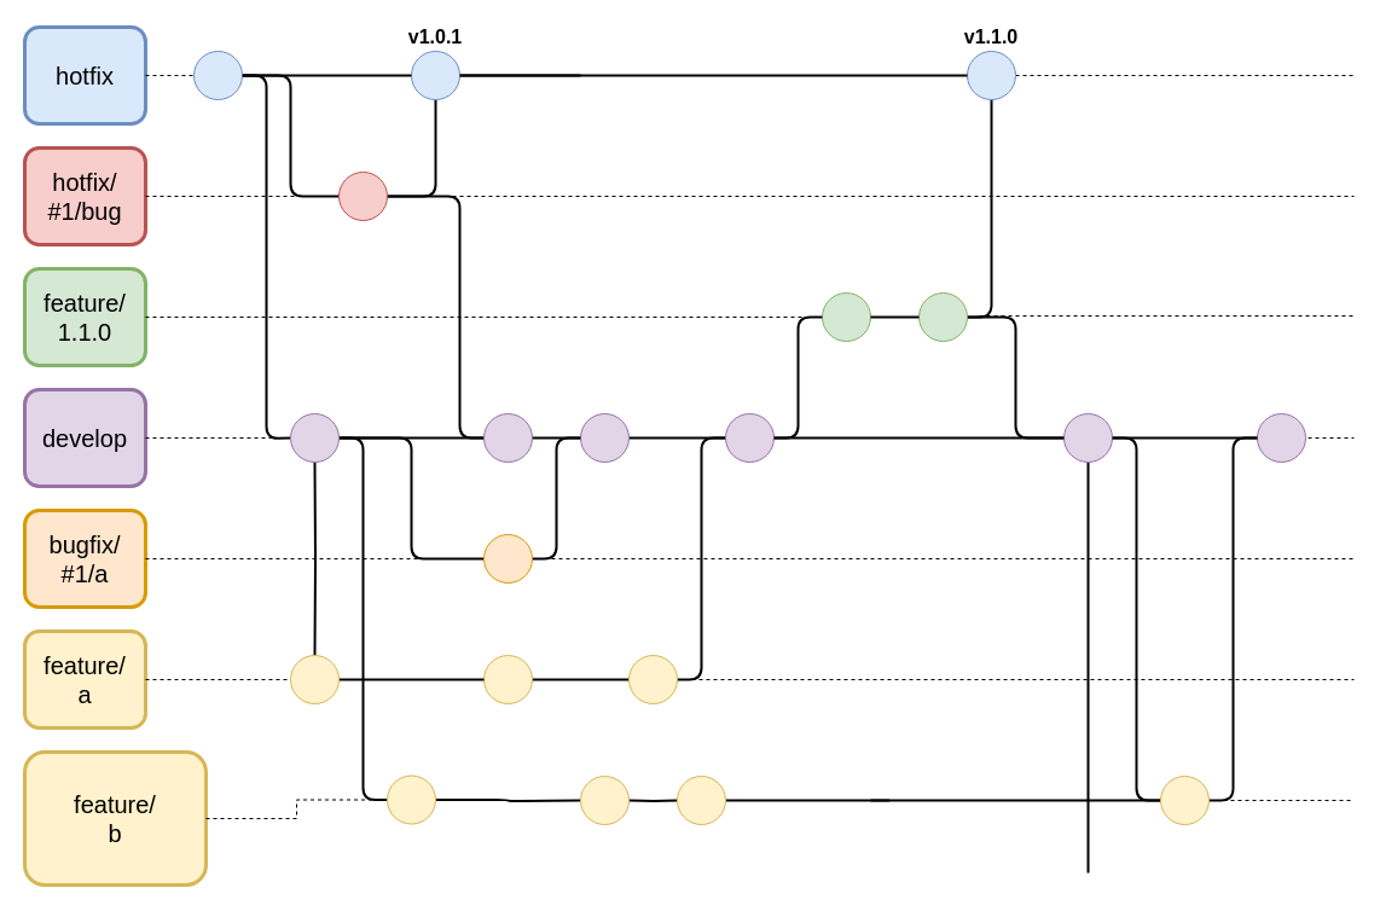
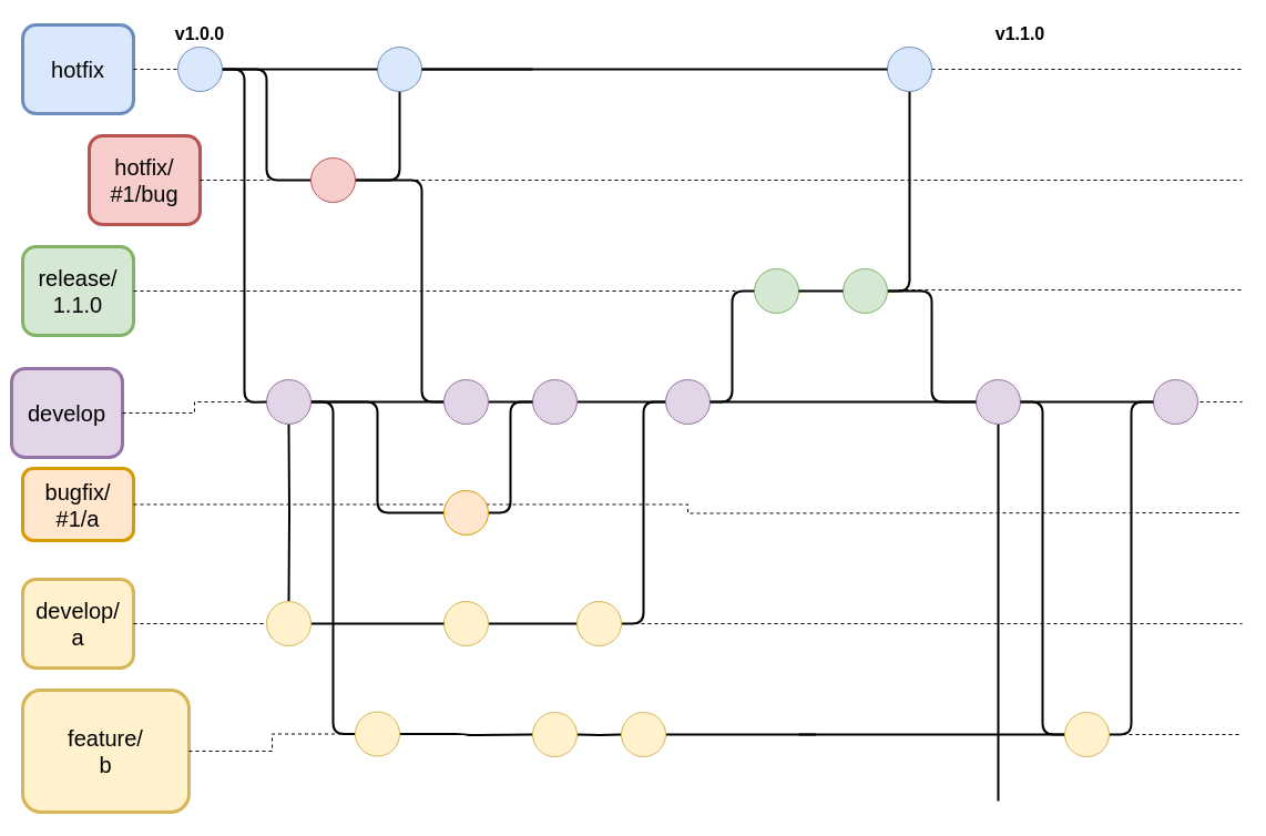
+ <mxCell id="54" value="v1.0.0" style="text;html=1;strokeColor=none;fillColor=none;align=center;verticalAlign=middle;whiteSpace=wrap;rounded=0;strokeWidth=1;fontSize=16;fontStyle=1" parent="1" vertex="1"><mxGeometry x="160" y="20" width="40" height="20" as="geometry" /></mxCell>
- <mxCell id="55" value="v1.0.1" style="text;html=1;strokeColor=none;fillColor=none;align=center;verticalAlign=middle;whiteSpace=wrap;rounded=0;strokeWidth=1;fontSize=16;fontStyle=1" parent="1" vertex="1"><mxGeometry x="340" y="20" width="40" height="20" as="geometry" /></mxCell>
- <mxCell id="56" value="v1.1.0" style="text;html=1;strokeColor=none;fillColor=none;align=center;verticalAlign=middle;whiteSpace=wrap;rounded=0;strokeWidth=1;fontSize=16;fontStyle=1" parent="1" vertex="1"><mxGeometry x="800" y="20" width="40" height="20" as="geometry" /></mxCell>
+ <mxCell id="56" value="v1.1.0" style="text;html=1;strokeColor=none;fillColor=none;align=center;verticalAlign=middle;whiteSpace=wrap;rounded=0;strokeWidth=1;fontSize=16;fontStyle=1" parent="1" vertex="1"><mxGeometry x="900" y="20" width="40" height="20" as="geometry" /></mxCell>
- <mxCell id="8" value="&lt;font style=&quot;font-size: 20px&quot;&gt;hotfix/&lt;br&gt;#1/bug&lt;/font&gt;" style="shape=ext;rounded=1;html=1;whiteSpace=wrap;strokeWidth=3;fillColor=#f8cecc;strokeColor=#b85450;" parent="1" vertex="1"><mxGeometry x="20" y="122" width="100" height="80" as="geometry" /></mxCell>
+ <mxCell id="8" value="&lt;font style=&quot;font-size: 20px&quot;&gt;hotfix/&lt;br&gt;#1/bug&lt;/font&gt;" style="shape=ext;rounded=1;html=1;whiteSpace=wrap;strokeWidth=3;fillColor=#f8cecc;strokeColor=#b85450;" parent="1" vertex="1"><mxGeometry x="80" y="122" width="100" height="80" as="geometry" /></mxCell>
- <mxCell id="9" value="&lt;font style=&quot;font-size: 20px&quot;&gt;feature/&lt;br&gt;1.1.0&lt;/font&gt;" style="shape=ext;rounded=1;html=1;whiteSpace=wrap;strokeWidth=3;fillColor=#d5e8d4;strokeColor=#82b366;" parent="1" vertex="1"><mxGeometry x="20" y="222" width="100" height="80" as="geometry" /></mxCell>
+ <mxCell id="9" value="&lt;font style=&quot;font-size: 20px&quot;&gt;release/&lt;br&gt;1.1.0&lt;/font&gt;" style="shape=ext;rounded=1;html=1;whiteSpace=wrap;strokeWidth=3;fillColor=#d5e8d4;strokeColor=#82b366;" parent="1" vertex="1"><mxGeometry x="20" y="222" width="100" height="80" as="geometry" /></mxCell>
- <mxCell id="10" value="&lt;font style=&quot;font-size: 20px&quot;&gt;develop&lt;/font&gt;" style="shape=ext;rounded=1;html=1;whiteSpace=wrap;strokeWidth=3;fillColor=#e1d5e7;strokeColor=#9673a6;" parent="1" vertex="1"><mxGeometry x="20" y="322" width="100" height="80" as="geometry" /></mxCell>
+ <mxCell id="10" value="&lt;font style=&quot;font-size: 20px&quot;&gt;develop&lt;/font&gt;" style="shape=ext;rounded=1;html=1;whiteSpace=wrap;strokeWidth=3;fillColor=#e1d5e7;strokeColor=#9673a6;" parent="1" vertex="1"><mxGeometry x="10" y="332" width="100" height="80" as="geometry" /></mxCell>
- <mxCell id="57" value="&lt;font style=&quot;font-size: 20px&quot;&gt;bugfix/&lt;br&gt;#1/a&lt;br&gt;&lt;/font&gt;" style="shape=ext;rounded=1;html=1;whiteSpace=wrap;strokeWidth=3;fillColor=#ffe6cc;strokeColor=#d79b00;" parent="1" vertex="1"><mxGeometry x="20" y="422" width="100" height="80" as="geometry" /></mxCell>
+ <mxCell id="57" value="&lt;font style=&quot;font-size: 20px&quot;&gt;bugfix/&lt;br&gt;#1/a&lt;br&gt;&lt;/font&gt;" style="shape=ext;rounded=1;html=1;whiteSpace=wrap;strokeWidth=3;fillColor=#ffe6cc;strokeColor=#d79b00;" parent="1" vertex="1"><mxGeometry x="20" y="422" width="100" height="65" as="geometry" /></mxCell>
- <mxCell id="11" value="&lt;font style=&quot;font-size: 20px&quot;&gt;feature/&lt;br&gt;a&lt;br&gt;&lt;/font&gt;" style="shape=ext;rounded=1;html=1;whiteSpace=wrap;strokeWidth=3;fillColor=#fff2cc;strokeColor=#d6b656;" parent="1" vertex="1"><mxGeometry x="20" y="522" width="100" height="80" as="geometry" /></mxCell>
+ <mxCell id="11" value="&lt;font style=&quot;font-size: 20px&quot;&gt;develop/&lt;br&gt;a&lt;br&gt;&lt;/font&gt;" style="shape=ext;rounded=1;html=1;whiteSpace=wrap;strokeWidth=3;fillColor=#fff2cc;strokeColor=#d6b656;" parent="1" vertex="1"><mxGeometry x="20" y="522" width="100" height="80" as="geometry" /></mxCell>
